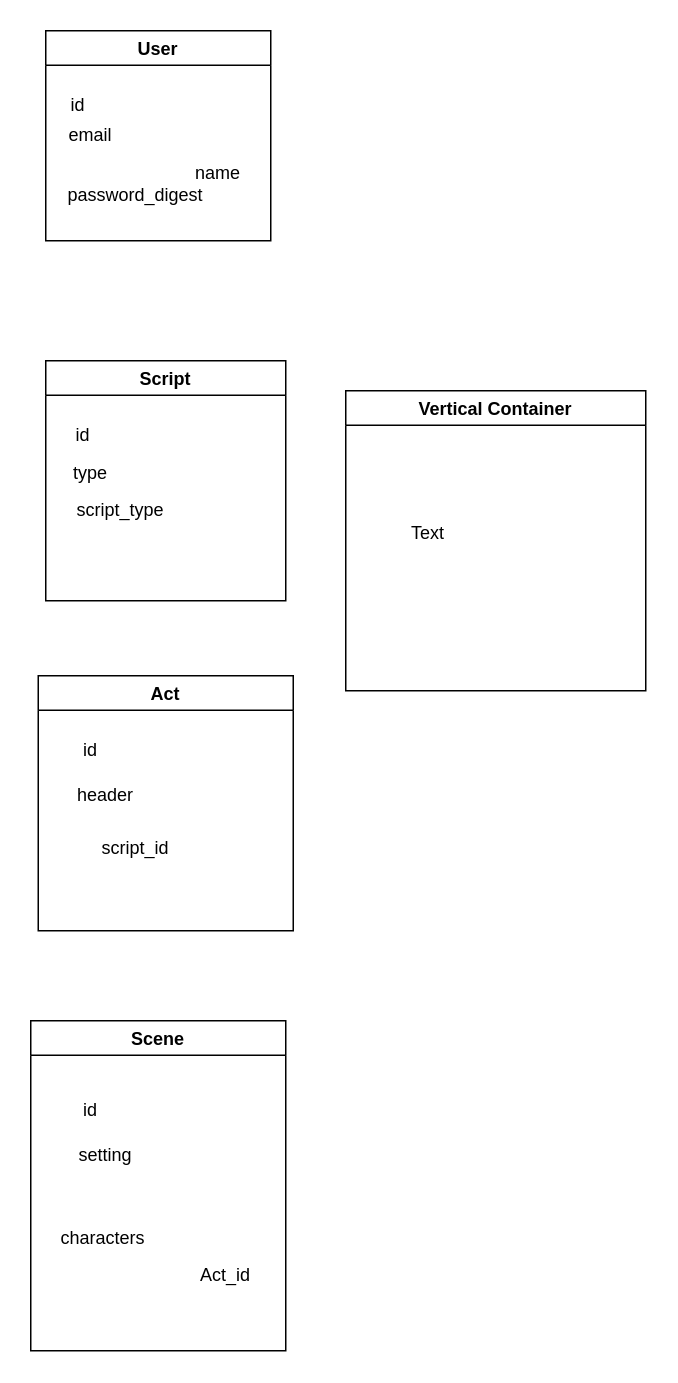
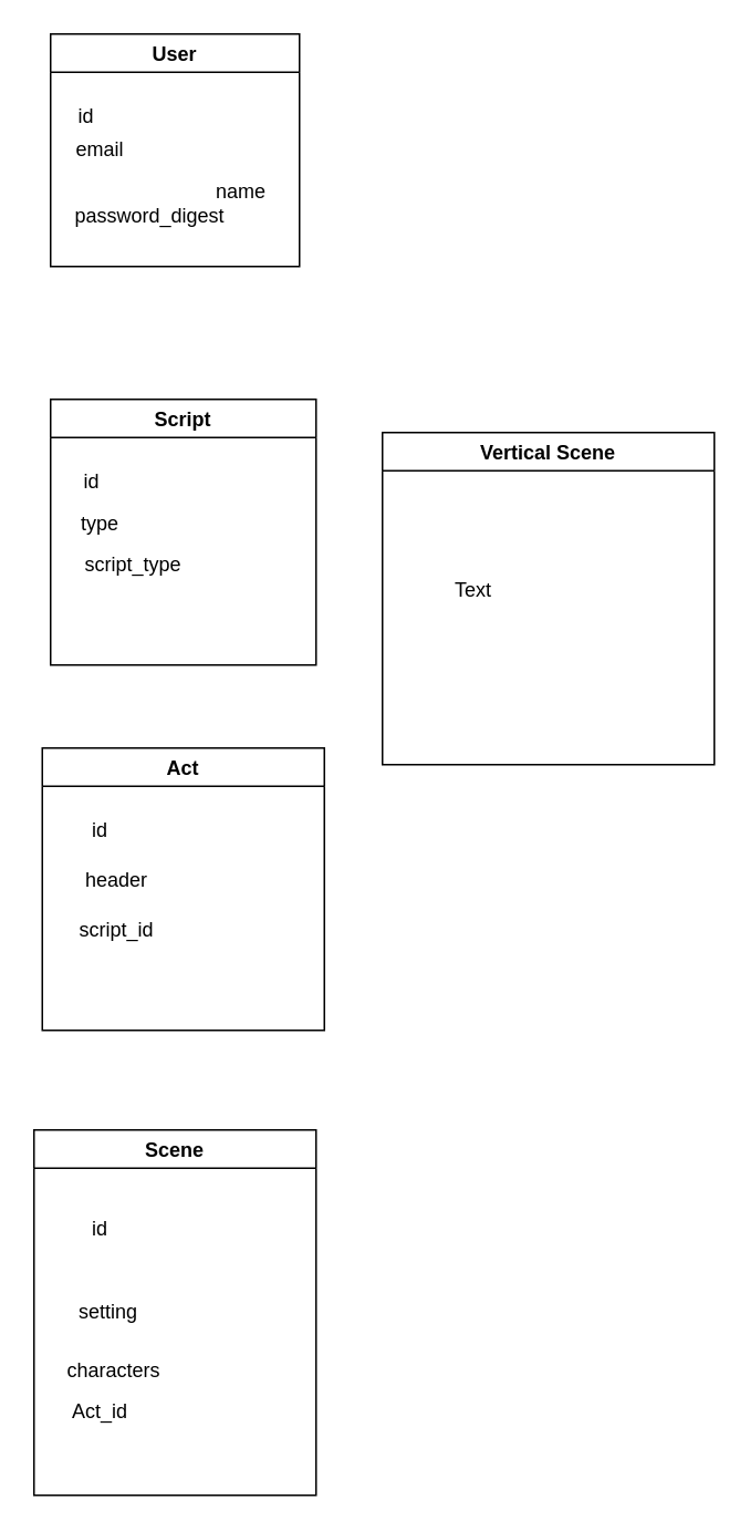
- <mxCell id="20" value="Vertical Container" style="swimlane;" vertex="1" parent="1"><mxGeometry x="230" y="260" width="200" height="200" as="geometry" /></mxCell>
+ <mxCell id="20" value="Vertical Scene" style="swimlane;" vertex="1" parent="1"><mxGeometry x="230" y="260" width="200" height="200" as="geometry" /></mxCell>
- <mxCell id="14" value="script_id" style="text;html=1;strokeColor=none;fillColor=none;align=center;verticalAlign=middle;whiteSpace=wrap;rounded=0;" vertex="1" parent="11"><mxGeometry x="45" y="105" width="40" height="20" as="geometry" /></mxCell>
+ <mxCell id="14" value="script_id" style="text;html=1;strokeColor=none;fillColor=none;align=center;verticalAlign=middle;whiteSpace=wrap;rounded=0;" vertex="1" parent="11"><mxGeometry x="25" y="100" width="40" height="20" as="geometry" /></mxCell>
- <mxCell id="17" value="setting" style="text;html=1;strokeColor=none;fillColor=none;align=center;verticalAlign=middle;whiteSpace=wrap;rounded=0;" vertex="1" parent="16"><mxGeometry x="30" y="80" width="40" height="20" as="geometry" /></mxCell>
+ <mxCell id="17" value="setting" style="text;html=1;strokeColor=none;fillColor=none;align=center;verticalAlign=middle;whiteSpace=wrap;rounded=0;" vertex="1" parent="16"><mxGeometry x="25" y="100" width="40" height="20" as="geometry" /></mxCell>
- <mxCell id="19" value="Act_id" style="text;html=1;strokeColor=none;fillColor=none;align=center;verticalAlign=middle;whiteSpace=wrap;rounded=0;" vertex="1" parent="16"><mxGeometry x="110" y="160" width="40" height="20" as="geometry" /></mxCell>
+ <mxCell id="19" value="Act_id" style="text;html=1;strokeColor=none;fillColor=none;align=center;verticalAlign=middle;whiteSpace=wrap;rounded=0;" vertex="1" parent="16"><mxGeometry x="20" y="160" width="40" height="20" as="geometry" /></mxCell>
